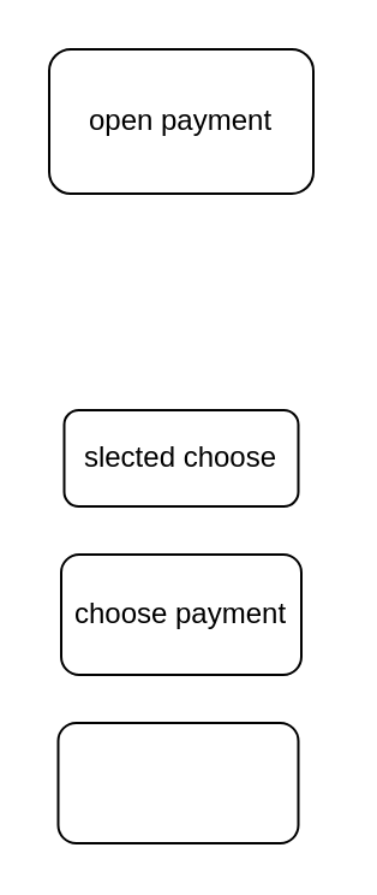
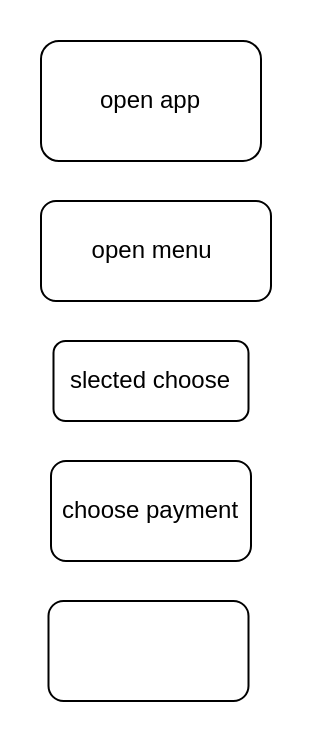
- <mxCell id="2" value="open payment" style="rounded=1;whiteSpace=wrap;html=1;" vertex="1" parent="1"><mxGeometry x="20" y="20" width="110" height="60" as="geometry" /></mxCell>
+ <mxCell id="2" value="open app" style="rounded=1;whiteSpace=wrap;html=1;" vertex="1" parent="1"><mxGeometry x="20" y="20" width="110" height="60" as="geometry" /></mxCell>
+ <mxCell id="3" value="open menu&amp;nbsp;" style="rounded=1;whiteSpace=wrap;html=1;" vertex="1" parent="1"><mxGeometry x="20" y="100" width="115" height="50" as="geometry" /></mxCell>
